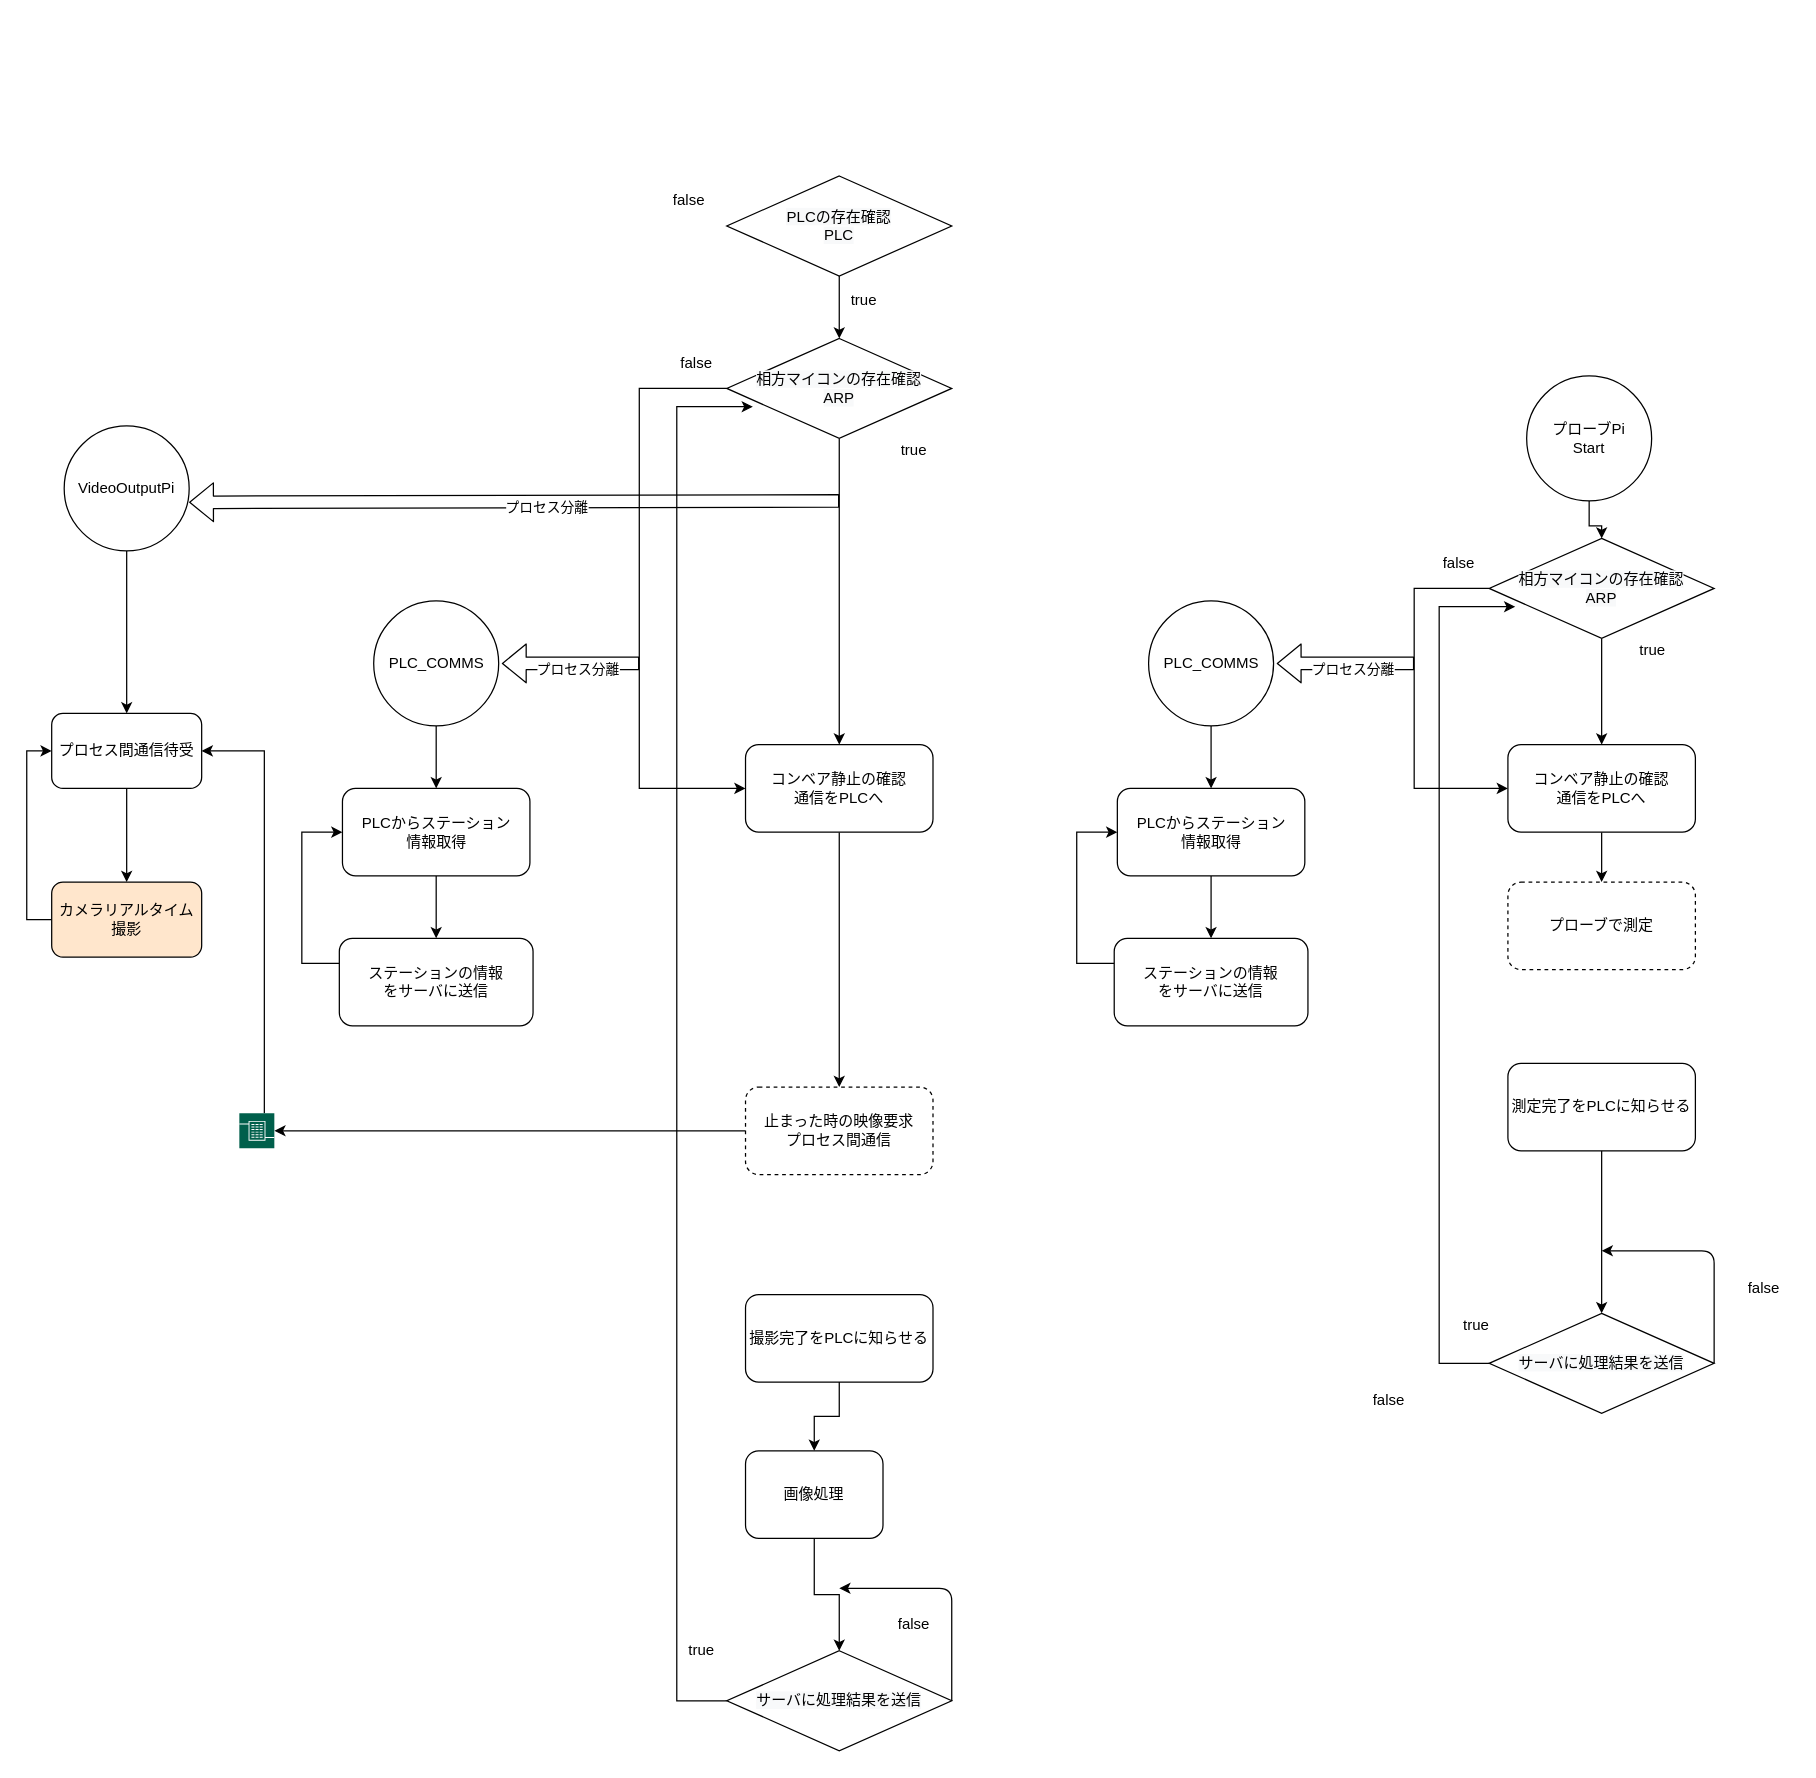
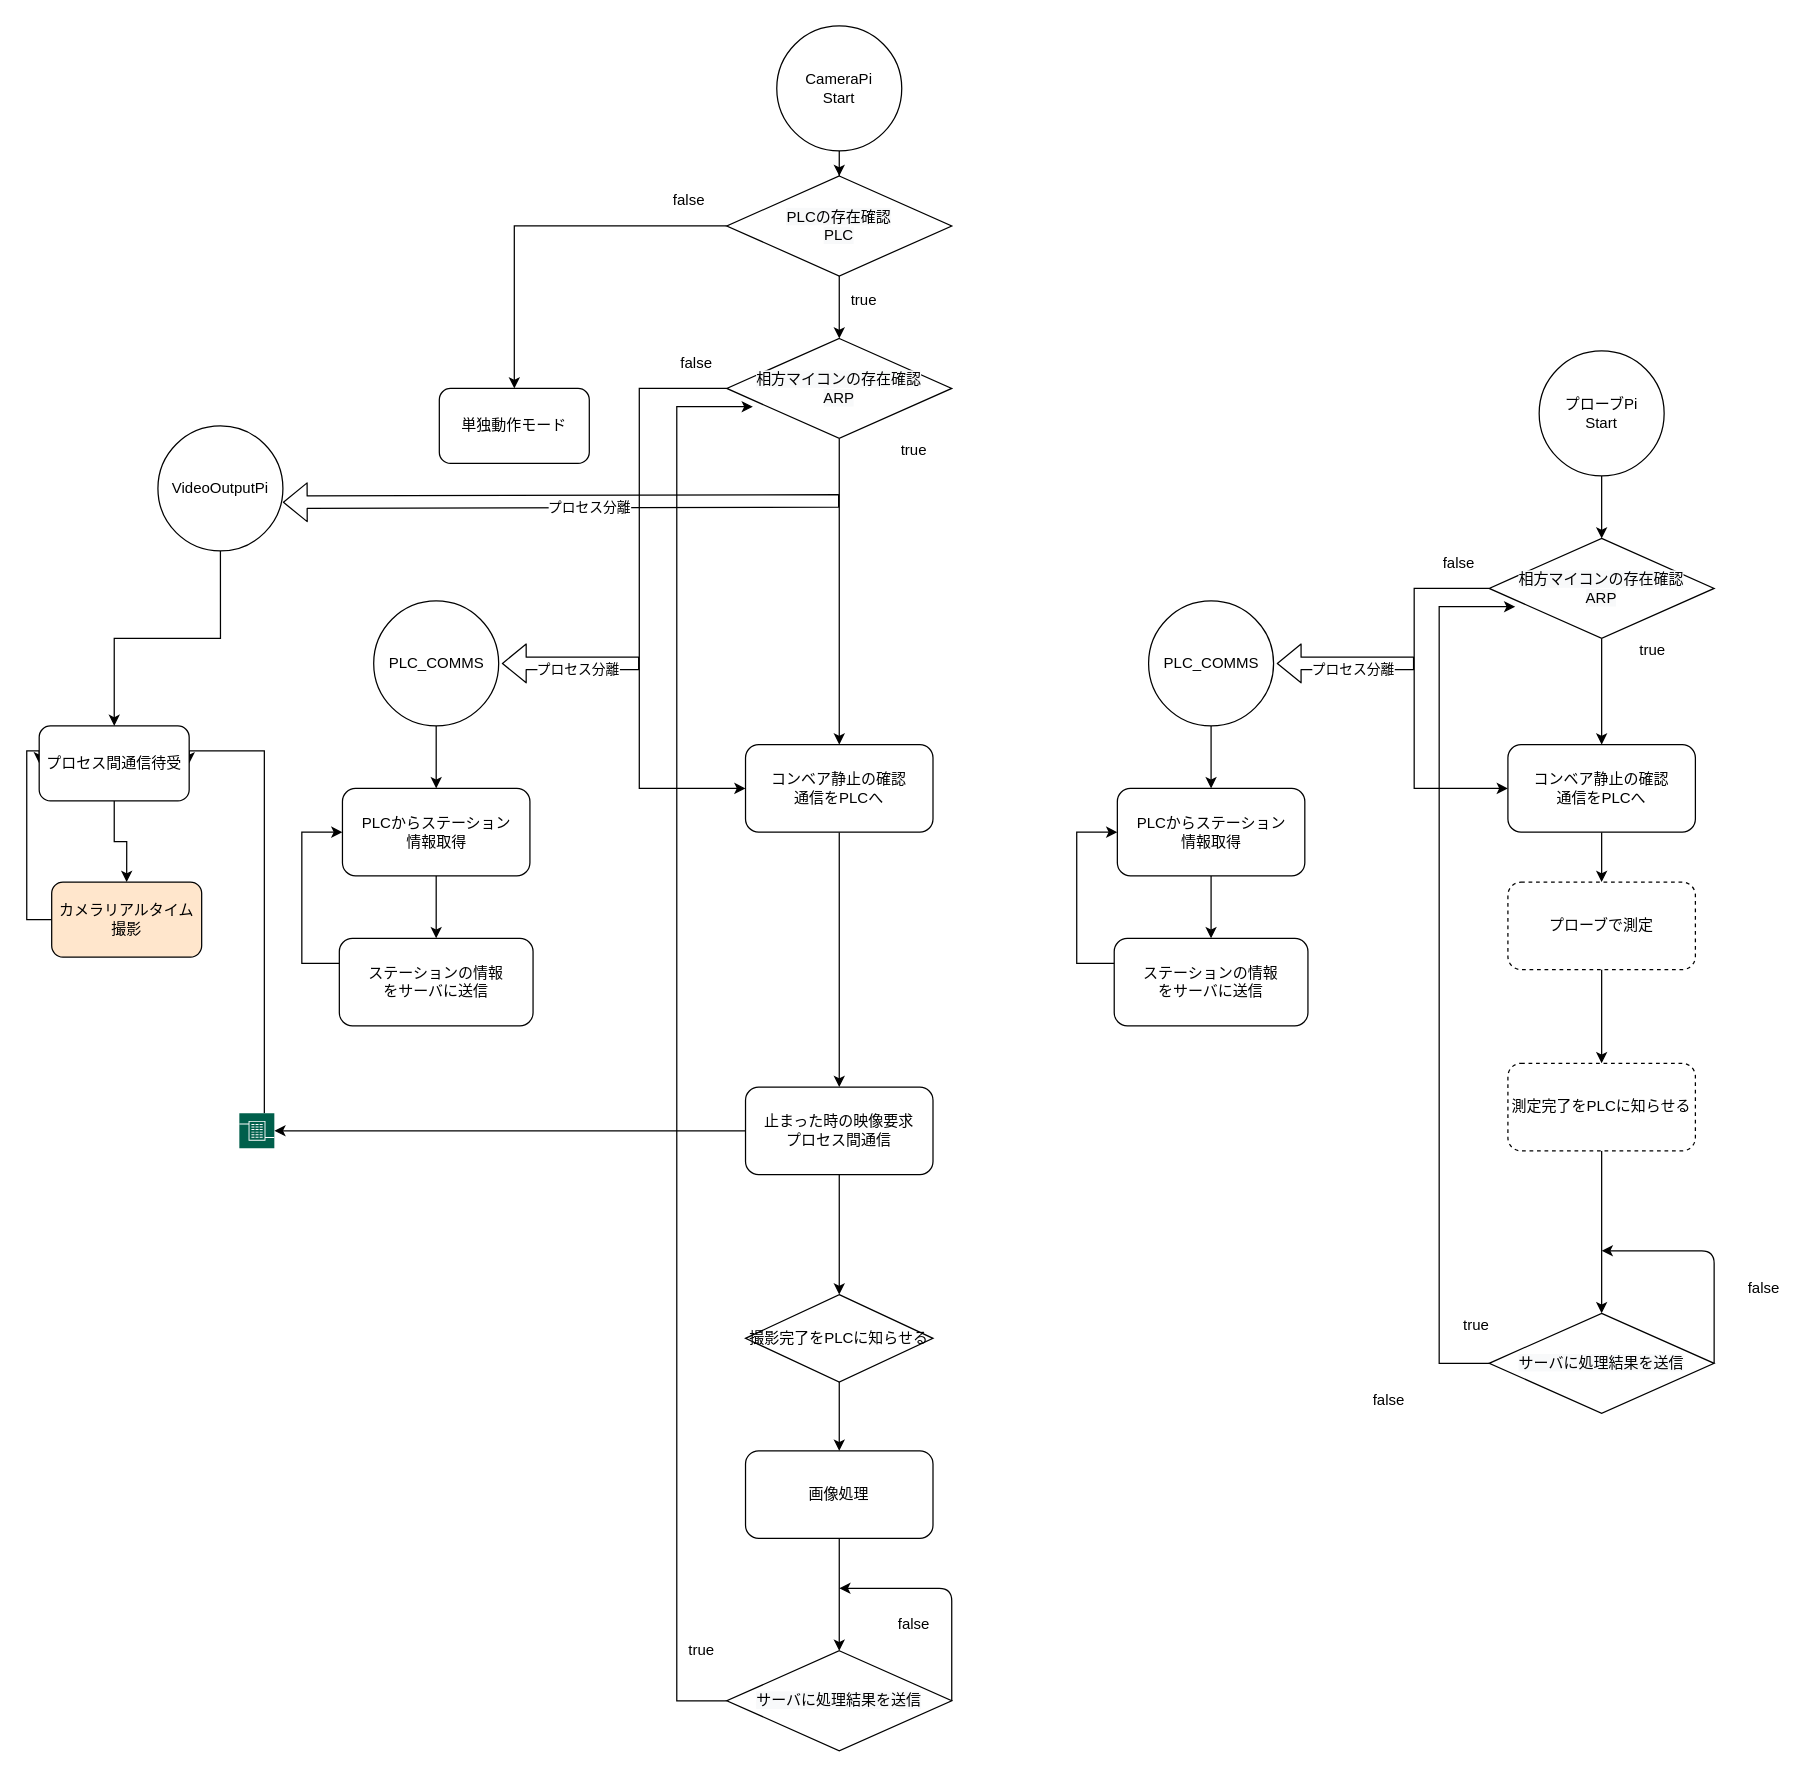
+ <mxCell id="3" value="CameraPi&lt;br&gt;Start" style="ellipse;whiteSpace=wrap;html=1;aspect=fixed;" parent="1" vertex="1"><mxGeometry x="621" y="20" width="100" height="100" as="geometry" /></mxCell>
+ <mxCell id="2" style="edgeStyle=orthogonalEdgeStyle;rounded=0;orthogonalLoop=1;jettySize=auto;html=1;" parent="1" source="3" target="70" edge="1"><mxGeometry relative="1" as="geometry" /></mxCell>
+ <mxCell id="69" style="edgeStyle=orthogonalEdgeStyle;rounded=0;orthogonalLoop=1;jettySize=auto;html=1;" parent="1" source="70" target="73" edge="1"><mxGeometry relative="1" as="geometry" /></mxCell>
+ <mxCell id="73" value="単独動作モード" style="rounded=1;whiteSpace=wrap;html=1;" parent="1" vertex="1"><mxGeometry x="351" y="310" width="120" height="60" as="geometry" /></mxCell>
- <mxCell id="26" value="プローブPi&lt;br&gt;Start" style="ellipse;whiteSpace=wrap;html=1;aspect=fixed;" parent="1" vertex="1"><mxGeometry x="1221" y="300" width="100" height="100" as="geometry" /></mxCell>
+ <mxCell id="26" value="プローブPi&lt;br&gt;Start" style="ellipse;whiteSpace=wrap;html=1;aspect=fixed;" parent="1" vertex="1"><mxGeometry x="1231" y="280" width="100" height="100" as="geometry" /></mxCell>
- <mxCell id="45" value="VideoOutputPi" style="ellipse;whiteSpace=wrap;html=1;aspect=fixed;" parent="1" vertex="1"><mxGeometry x="50.86" y="340" width="100" height="100" as="geometry" /></mxCell>
+ <mxCell id="45" value="VideoOutputPi" style="ellipse;whiteSpace=wrap;html=1;aspect=fixed;" parent="1" vertex="1"><mxGeometry x="125.86" y="340" width="100" height="100" as="geometry" /></mxCell>
- <mxCell id="53" value="プロセス間通信待受" style="rounded=1;whiteSpace=wrap;html=1;" parent="1" vertex="1"><mxGeometry x="40.86" y="570" width="120" height="60" as="geometry" /></mxCell>
+ <mxCell id="53" value="プロセス間通信待受" style="rounded=1;whiteSpace=wrap;html=1;" parent="1" vertex="1"><mxGeometry x="30.86" y="580" width="120" height="60" as="geometry" /></mxCell>
+ <mxCell id="32" style="edgeStyle=orthogonalEdgeStyle;rounded=0;orthogonalLoop=1;jettySize=auto;html=1;" parent="1" source="33" target="43" edge="1"><mxGeometry relative="1" as="geometry" /></mxCell>
- <mxCell id="43" value="測定完了をPLCに知らせる" style="rounded=1;whiteSpace=wrap;html=1;" parent="1" vertex="1"><mxGeometry x="1206" y="850" width="150" height="70" as="geometry" /></mxCell>
+ <mxCell id="43" value="測定完了をPLCに知らせる" style="rounded=1;whiteSpace=wrap;html=1;dashed=1;" parent="1" vertex="1"><mxGeometry x="1206" y="850" width="150" height="70" as="geometry" /></mxCell>
- <mxCell id="24" value="止まった時の映像要求&lt;br&gt;プロセス間通信" style="rounded=1;whiteSpace=wrap;html=1;dashed=1;" parent="1" vertex="1"><mxGeometry x="596" y="869" width="150" height="70" as="geometry" /></mxCell>
+ <mxCell id="24" value="止まった時の映像要求&lt;br&gt;プロセス間通信" style="rounded=1;whiteSpace=wrap;html=1;" parent="1" vertex="1"><mxGeometry x="596" y="869" width="150" height="70" as="geometry" /></mxCell>
+ <mxCell id="23" style="edgeStyle=orthogonalEdgeStyle;rounded=0;orthogonalLoop=1;jettySize=auto;html=1;entryX=0.5;entryY=0;entryDx=0;entryDy=0;" parent="1" source="24" target="55" edge="1"><mxGeometry relative="1" as="geometry" /></mxCell>
- <mxCell id="55" value="撮影完了をPLCに知らせる" style="rounded=1;whiteSpace=wrap;html=1;" parent="1" vertex="1"><mxGeometry x="596" y="1035" width="150" height="70" as="geometry" /></mxCell>
+ <mxCell id="55" value="撮影完了をPLCに知らせる" style="rhombus;whiteSpace=wrap;html=1;" parent="1" vertex="1"><mxGeometry x="596" y="1035" width="150" height="70" as="geometry" /></mxCell>
- <mxCell id="9" value="画像処理" style="rounded=1;whiteSpace=wrap;html=1;" parent="1" vertex="1"><mxGeometry x="596" y="1160" width="110" height="70" as="geometry" /></mxCell>
+ <mxCell id="9" value="画像処理" style="rounded=1;whiteSpace=wrap;html=1;" parent="1" vertex="1"><mxGeometry x="596" y="1160" width="150" height="70" as="geometry" /></mxCell>
